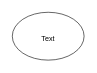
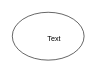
- <mxCell id="3" value="Text" style="text;html=1;strokeColor=none;fillColor=none;align=center;verticalAlign=middle;whiteSpace=wrap;rounded=0;" vertex="1" parent="1"><mxGeometry x="50" y="50" width="60" height="30" as="geometry" /></mxCell>
+ <mxCell id="3" value="Text" style="text;html=1;strokeColor=none;fillColor=none;align=center;verticalAlign=middle;whiteSpace=wrap;rounded=0;" vertex="1" parent="1"><mxGeometry x="60" y="50" width="60" height="30" as="geometry" /></mxCell>
